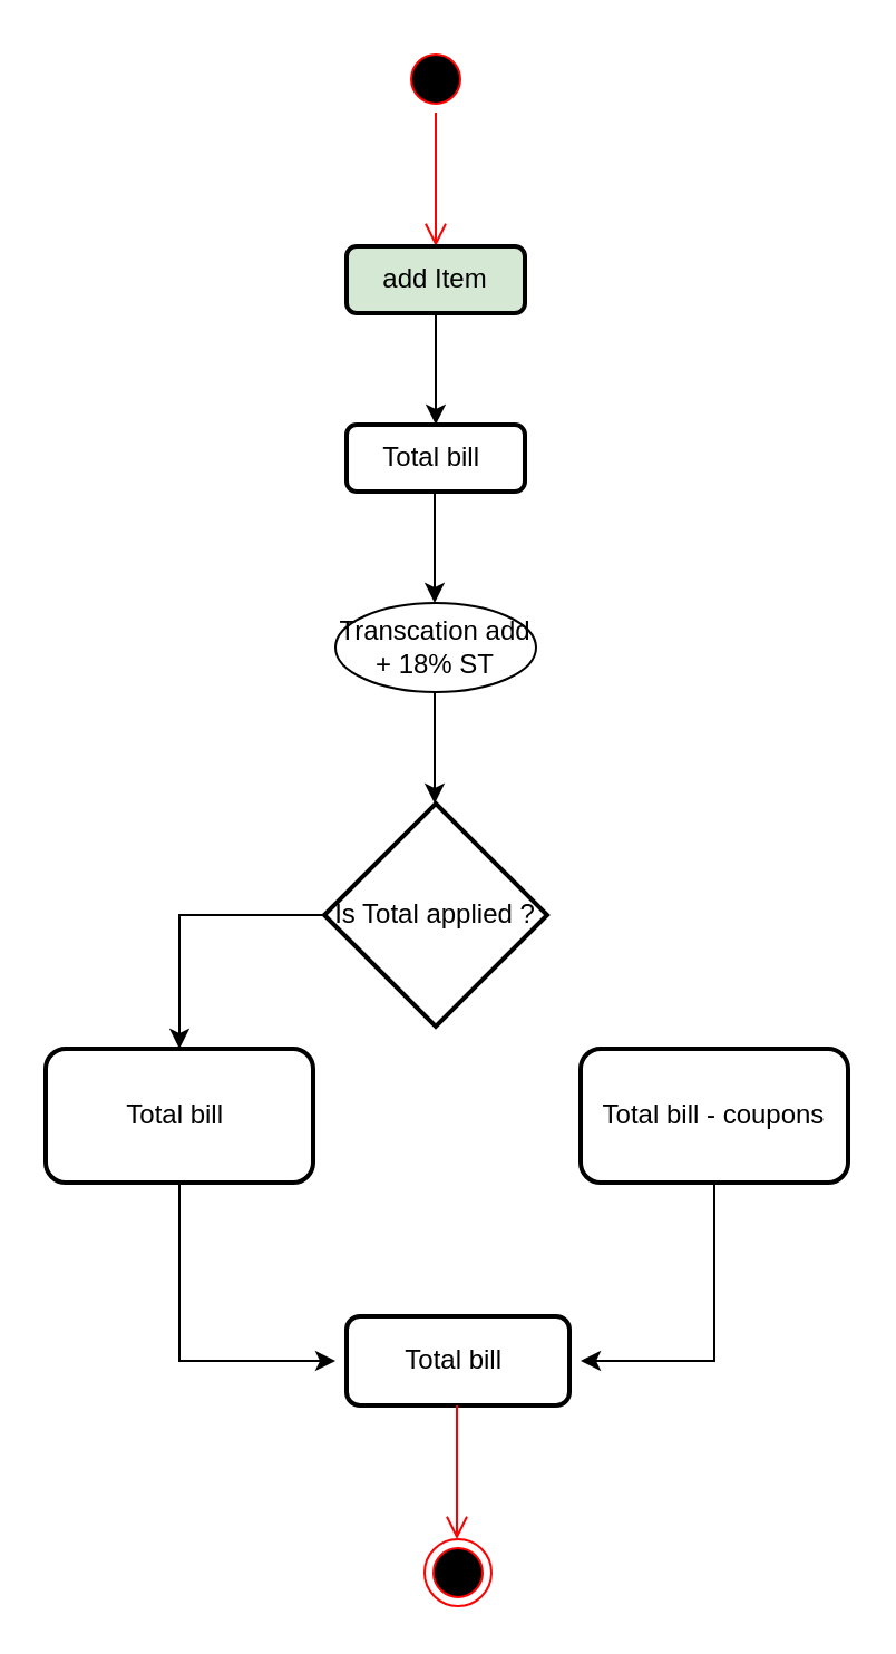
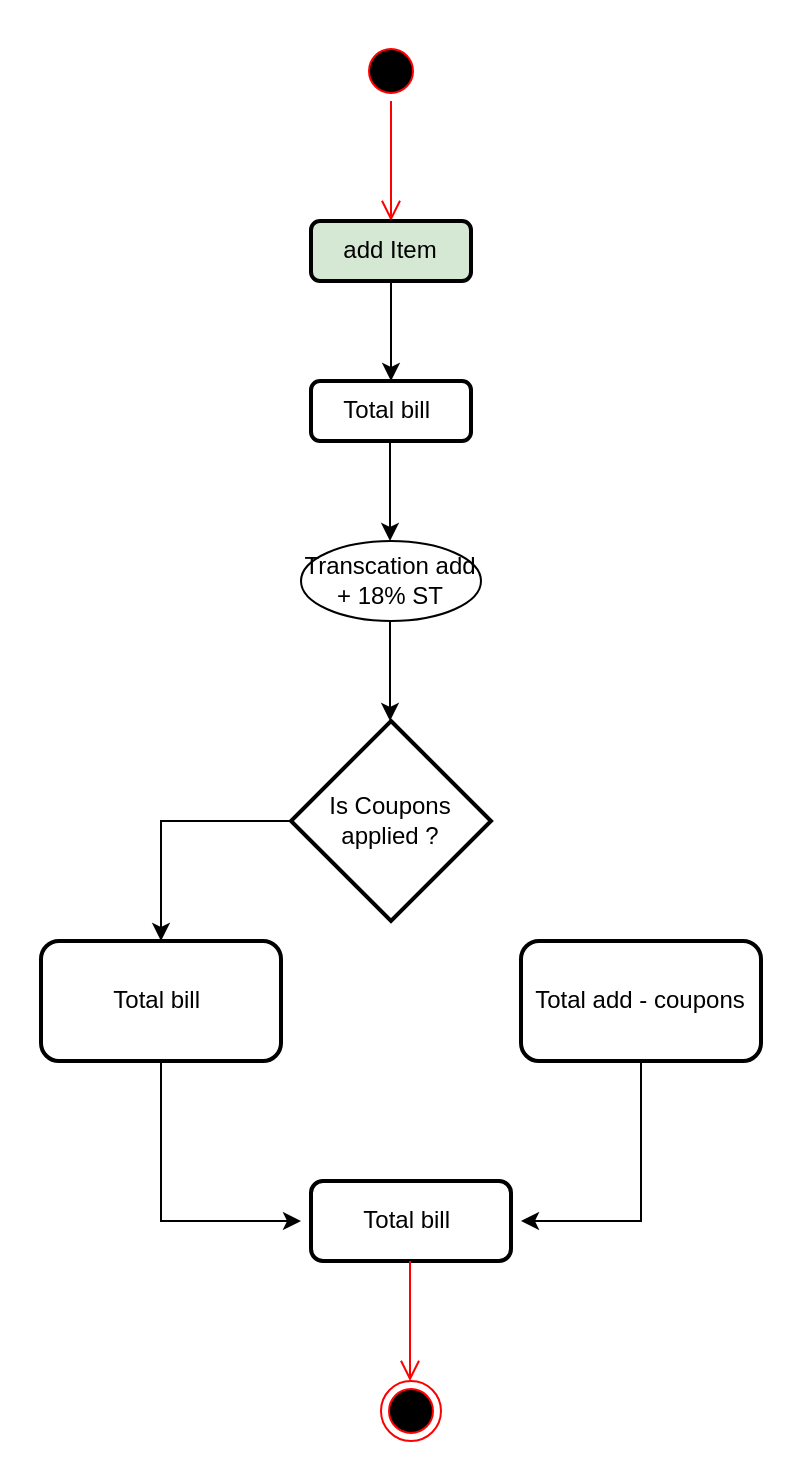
- <mxCell id="9" value="Is Total applied ?" style="strokeWidth=2;html=1;shape=mxgraph.flowchart.decision;whiteSpace=wrap;" vertex="1" parent="1"><mxGeometry x="145" y="360" width="100" height="100" as="geometry" /></mxCell>
+ <mxCell id="9" value="Is Coupons applied ?" style="strokeWidth=2;html=1;shape=mxgraph.flowchart.decision;whiteSpace=wrap;" vertex="1" parent="1"><mxGeometry x="145" y="360" width="100" height="100" as="geometry" /></mxCell>
- <mxCell id="10" value="Total bill -&amp;nbsp;coupons" style="rounded=1;whiteSpace=wrap;html=1;strokeWidth=2;" vertex="1" parent="1"><mxGeometry x="260" y="470" width="120" height="60" as="geometry" /></mxCell>
+ <mxCell id="10" value="Total add -&amp;nbsp;coupons" style="rounded=1;whiteSpace=wrap;html=1;strokeWidth=2;" vertex="1" parent="1"><mxGeometry x="260" y="470" width="120" height="60" as="geometry" /></mxCell>
